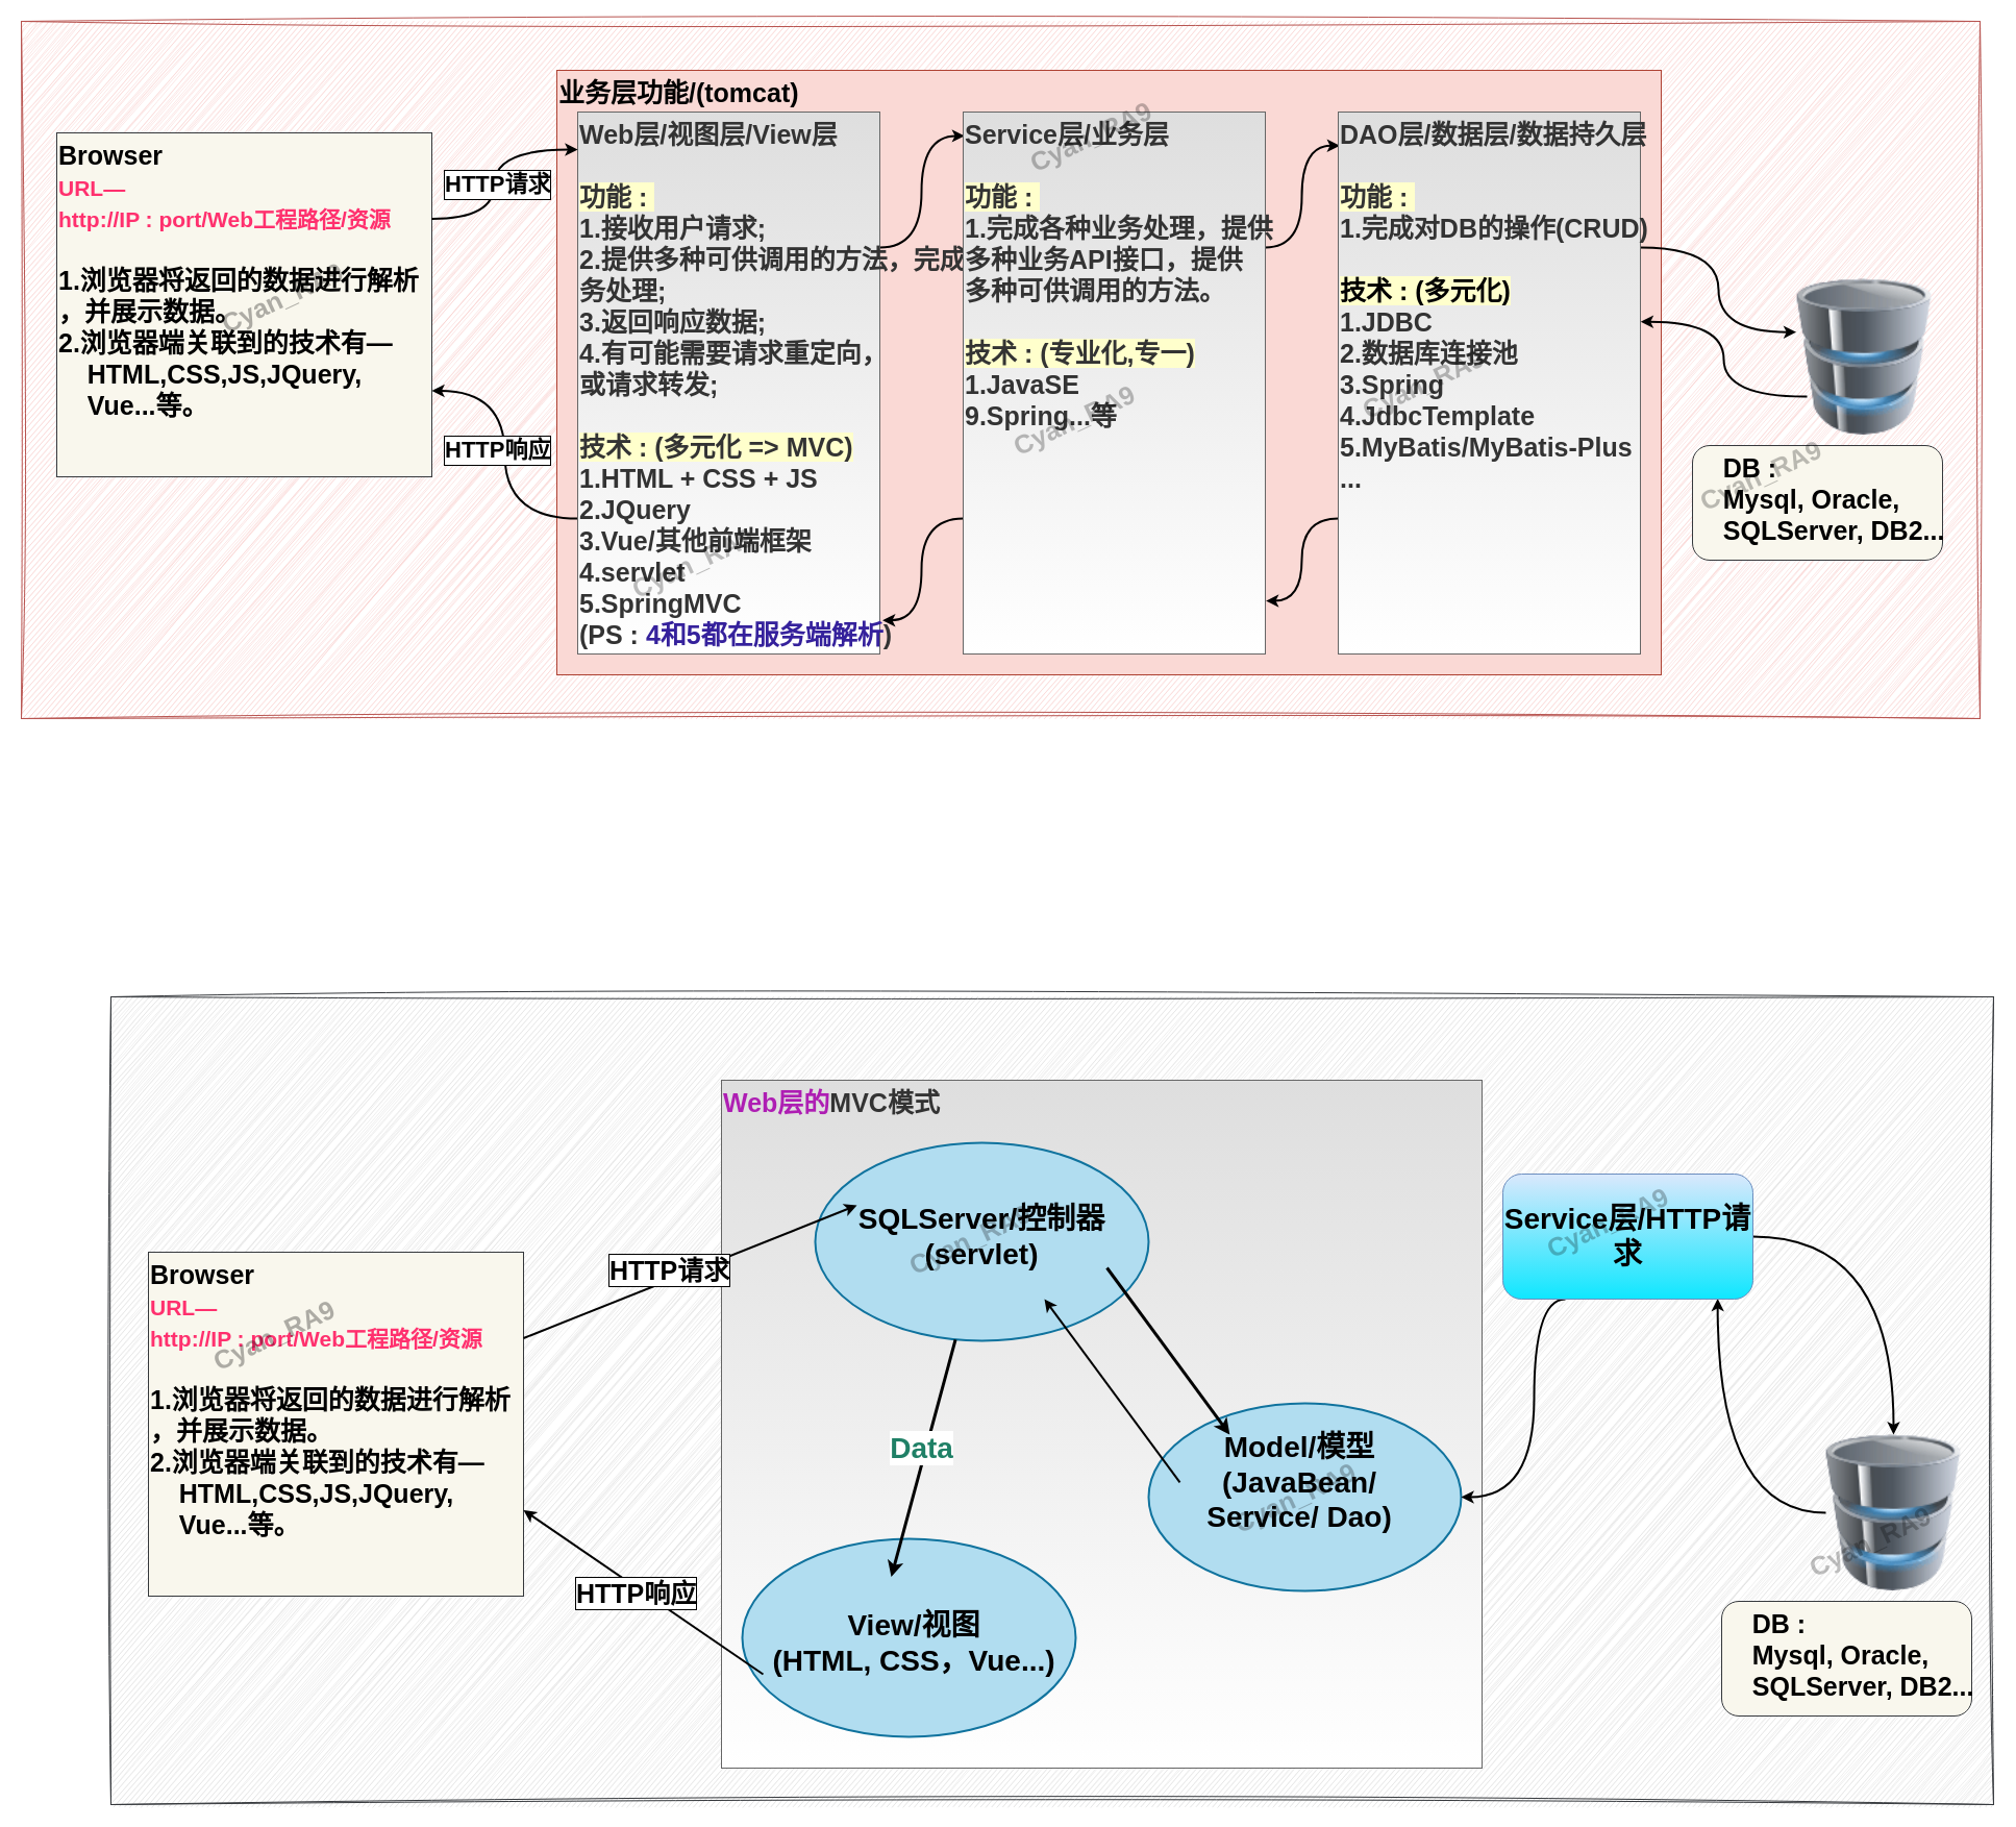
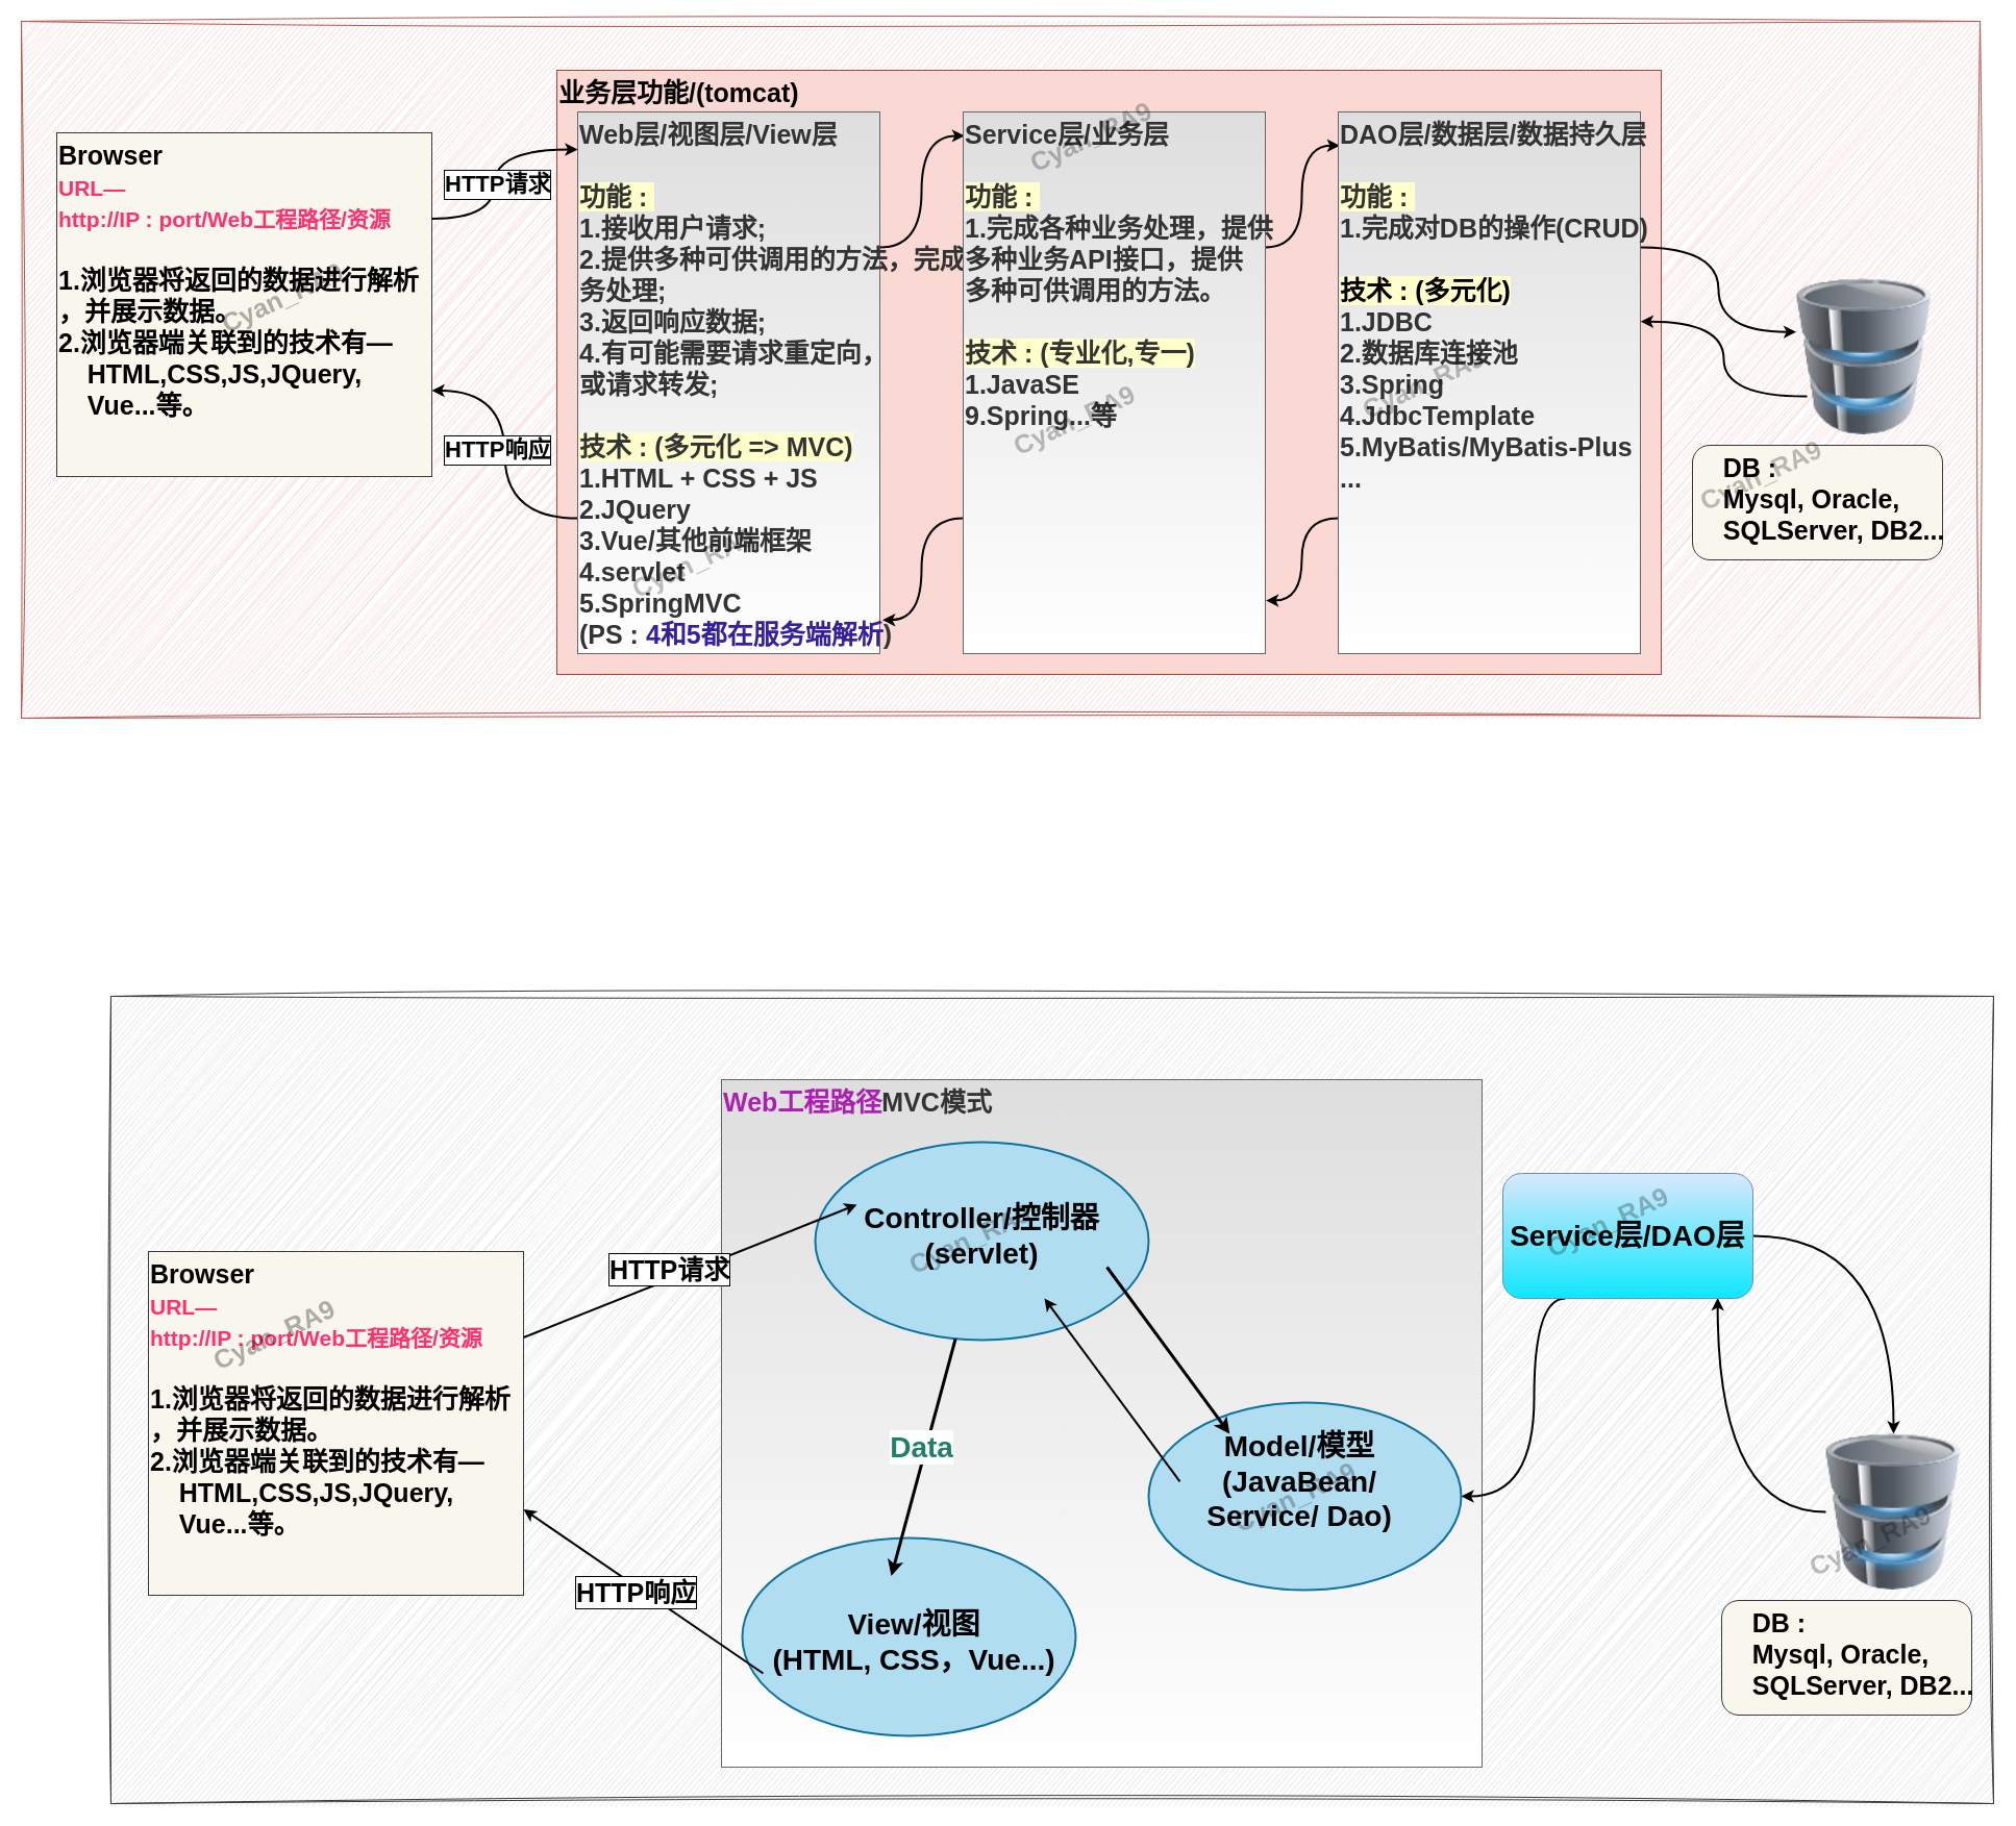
- <mxCell id="22" value="&lt;font color=&quot;#ae1eb3&quot;&gt;Web层的&lt;/font&gt;MVC模式" style="text;html=1;fontSize=25;fontStyle=1;verticalAlign=top;align=left;rounded=0;strokeColor=#666666;fontColor=#333333;fillColor=#DEDEDE;gradientColor=#FFFFFF;" vertex="1" parent="1"><mxGeometry x="692" y="1036" width="730" height="660" as="geometry" /></mxCell>
+ <mxCell id="22" value="&lt;font color=&quot;#ae1eb3&quot;&gt;Web工程路径&lt;/font&gt;MVC模式" style="text;html=1;fontSize=25;fontStyle=1;verticalAlign=top;align=left;rounded=0;strokeColor=#666666;fontColor=#333333;fillColor=#DEDEDE;gradientColor=#FFFFFF;" vertex="1" parent="1"><mxGeometry x="692" y="1036" width="730" height="660" as="geometry" /></mxCell>
- <mxCell id="28" value="SQLServer/控制器(servlet)" style="text;strokeColor=none;fillColor=none;html=1;fontSize=28;fontStyle=1;verticalAlign=middle;align=center;rounded=1;whiteSpace=wrap;" vertex="1" parent="26"><mxGeometry x="40" y="30" width="240" height="120" as="geometry" /></mxCell>
+ <mxCell id="28" value="Controller/控制器(servlet)" style="text;strokeColor=none;fillColor=none;html=1;fontSize=28;fontStyle=1;verticalAlign=middle;align=center;rounded=1;whiteSpace=wrap;" vertex="1" parent="26"><mxGeometry x="40" y="30" width="240" height="120" as="geometry" /></mxCell>
- <mxCell id="38" value="Service层/HTTP请求" style="text;strokeColor=#6c8ebf;fillColor=#dae8fc;html=1;fontSize=28;fontStyle=1;verticalAlign=middle;align=center;rounded=1;whiteSpace=wrap;gradientColor=#0FE7FF;" vertex="1" parent="1"><mxGeometry x="1442" y="1126" width="240" height="120" as="geometry" /></mxCell>
+ <mxCell id="38" value="Service层/DAO层" style="text;strokeColor=#6c8ebf;fillColor=#dae8fc;html=1;fontSize=28;fontStyle=1;verticalAlign=middle;align=center;rounded=1;whiteSpace=wrap;gradientColor=#0FE7FF;" vertex="1" parent="1"><mxGeometry x="1442" y="1126" width="240" height="120" as="geometry" /></mxCell>
